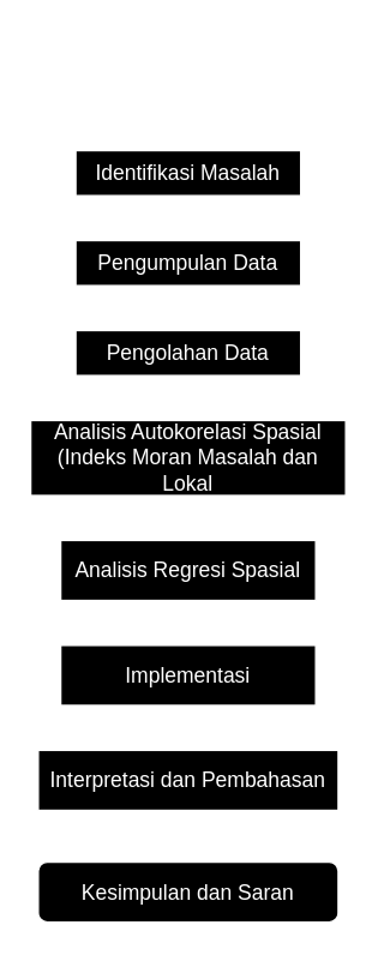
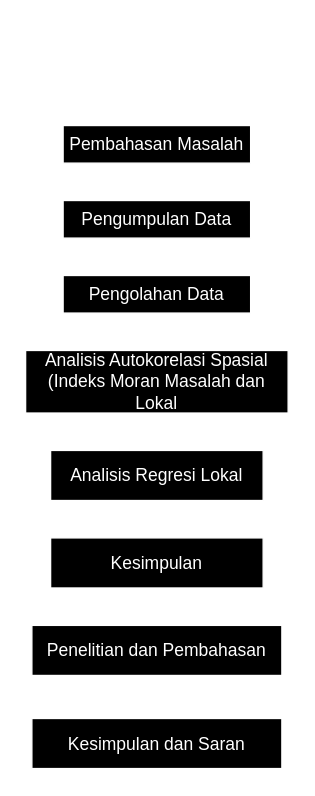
- <mxCell id="3" value="Identifikasi Masalah" style="rounded=0;whiteSpace=wrap;html=1;fontSize=14;fontColor=#FFFFFF;strokeColor=#FFFFFF;fillColor=#000000;labelBackgroundColor=none;" vertex="1" parent="1"><mxGeometry x="50" y="100" width="150" height="30" as="geometry" /></mxCell>
+ <mxCell id="3" value="Pembahasan Masalah" style="rounded=0;whiteSpace=wrap;html=1;fontSize=14;fontColor=#FFFFFF;strokeColor=#FFFFFF;fillColor=#000000;labelBackgroundColor=none;" vertex="1" parent="1"><mxGeometry x="50" y="100" width="150" height="30" as="geometry" /></mxCell>
- <mxCell id="10" value="Analisis Regresi Spasial" style="rounded=0;whiteSpace=wrap;html=1;fontSize=14;fontColor=#FFFFFF;fillColor=#000000;strokeColor=#FFFFFF;labelBackgroundColor=none;" vertex="1" parent="1"><mxGeometry x="40" y="360" width="170" height="40" as="geometry" /></mxCell>
+ <mxCell id="10" value="Analisis Regresi Lokal" style="rounded=0;whiteSpace=wrap;html=1;fontSize=14;fontColor=#FFFFFF;fillColor=#000000;strokeColor=#FFFFFF;labelBackgroundColor=none;" vertex="1" parent="1"><mxGeometry x="40" y="360" width="170" height="40" as="geometry" /></mxCell>
- <mxCell id="12" value="Implementasi" style="rounded=0;whiteSpace=wrap;html=1;fontSize=14;fontColor=#FFFFFF;fillColor=#000000;strokeColor=#FFFFFF;labelBackgroundColor=none;" vertex="1" parent="1"><mxGeometry x="40" y="430" width="170" height="40" as="geometry" /></mxCell>
+ <mxCell id="12" value="Kesimpulan" style="rounded=0;whiteSpace=wrap;html=1;fontSize=14;fontColor=#FFFFFF;fillColor=#000000;strokeColor=#FFFFFF;labelBackgroundColor=none;" vertex="1" parent="1"><mxGeometry x="40" y="430" width="170" height="40" as="geometry" /></mxCell>
- <mxCell id="14" value="Interpretasi dan Pembahasan" style="rounded=0;whiteSpace=wrap;html=1;fontSize=14;fontColor=#FFFFFF;fillColor=#000000;strokeColor=#FFFFFF;labelBackgroundColor=none;" vertex="1" parent="1"><mxGeometry x="25" y="500" width="200" height="40" as="geometry" /></mxCell>
+ <mxCell id="14" value="Penelitian dan Pembahasan" style="rounded=0;whiteSpace=wrap;html=1;fontSize=14;fontColor=#FFFFFF;fillColor=#000000;strokeColor=#FFFFFF;labelBackgroundColor=none;" vertex="1" parent="1"><mxGeometry x="25" y="500" width="200" height="40" as="geometry" /></mxCell>
- <mxCell id="15" value="Kesimpulan dan Saran" style="whiteSpace=wrap;html=1;fontSize=14;fontColor=#FFFFFF;fillColor=#000000;strokeColor=#FFFFFF;labelBackgroundColor=none;rounded=1;" vertex="1" parent="1"><mxGeometry x="25" y="574.5" width="200" height="40" as="geometry" /></mxCell>
+ <mxCell id="15" value="Kesimpulan dan Saran" style="rounded=0;whiteSpace=wrap;html=1;fontSize=14;fontColor=#FFFFFF;fillColor=#000000;strokeColor=#FFFFFF;labelBackgroundColor=none;" vertex="1" parent="1"><mxGeometry x="25" y="574.5" width="200" height="40" as="geometry" /></mxCell>
